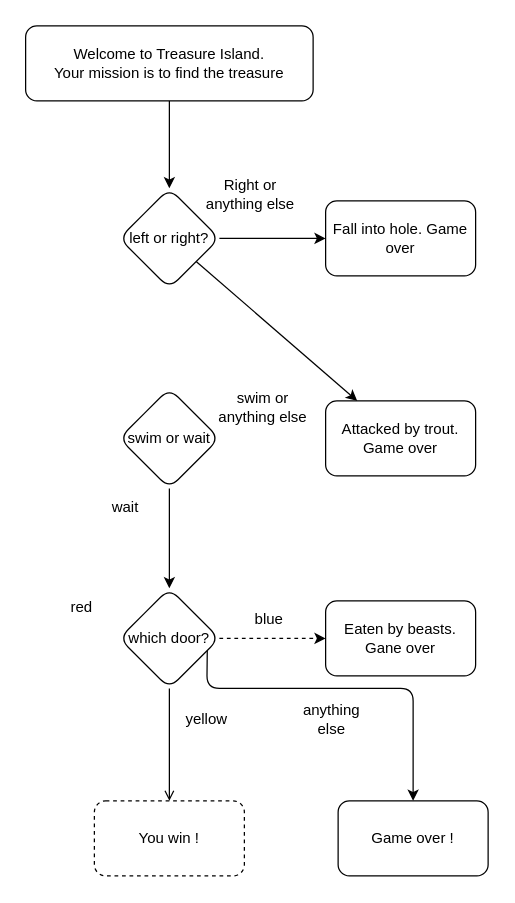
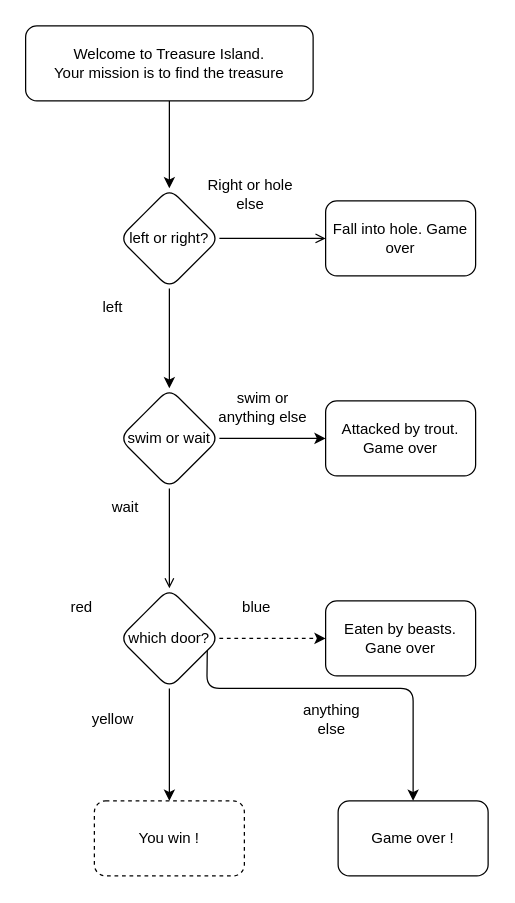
- <mxCell id="8" value="Right or anything else" style="text;html=1;strokeColor=none;fillColor=none;align=center;verticalAlign=middle;whiteSpace=wrap;rounded=0;" vertex="1" parent="1"><mxGeometry x="160" y="140" width="80" height="30" as="geometry" /></mxCell>
+ <mxCell id="8" value="Right or hole else" style="text;html=1;strokeColor=none;fillColor=none;align=center;verticalAlign=middle;whiteSpace=wrap;rounded=0;" vertex="1" parent="1"><mxGeometry x="160" y="140" width="80" height="30" as="geometry" /></mxCell>
- <mxCell id="4" value="" style="edgeStyle=none;html=1;" edge="1" parent="1" source="6" target="7"><mxGeometry relative="1" as="geometry" /></mxCell>
+ <mxCell id="4" value="" style="edgeStyle=none;html=1;endArrow=open;" edge="1" parent="1" source="6" target="7"><mxGeometry relative="1" as="geometry" /></mxCell>
+ <mxCell id="14" value="left" style="text;html=1;strokeColor=none;fillColor=none;align=center;verticalAlign=middle;whiteSpace=wrap;rounded=0;" vertex="1" parent="1"><mxGeometry x="60" y="230" width="60" height="30" as="geometry" /></mxCell>
- <mxCell id="5" value="" style="edgeStyle=none;html=1;" edge="1" parent="1" source="6" target="12"><mxGeometry relative="1" as="geometry" /></mxCell>
+ <mxCell id="5" value="" style="edgeStyle=none;html=1;" edge="1" parent="1" source="6" target="11"><mxGeometry relative="1" as="geometry" /></mxCell>
+ <mxCell id="9" value="" style="edgeStyle=none;html=1;" edge="1" parent="1" source="11" target="12"><mxGeometry relative="1" as="geometry" /></mxCell>
- <mxCell id="10" value="" style="edgeStyle=none;html=1;" edge="1" parent="1" source="11" target="18"><mxGeometry relative="1" as="geometry" /></mxCell>
+ <mxCell id="10" value="" style="edgeStyle=none;html=1;endArrow=open;" edge="1" parent="1" source="11" target="18"><mxGeometry relative="1" as="geometry" /></mxCell>
- <mxCell id="21" value="blue" style="text;html=1;strokeColor=none;fillColor=none;align=center;verticalAlign=middle;whiteSpace=wrap;rounded=0;" vertex="1" parent="1"><mxGeometry x="185" y="480" width="60" height="30" as="geometry" /></mxCell>
+ <mxCell id="21" value="blue" style="text;html=1;strokeColor=none;fillColor=none;align=center;verticalAlign=middle;whiteSpace=wrap;rounded=0;" vertex="1" parent="1"><mxGeometry x="175" y="470" width="60" height="30" as="geometry" /></mxCell>
- <mxCell id="24" value="yellow" style="text;html=1;strokeColor=none;fillColor=none;align=center;verticalAlign=middle;whiteSpace=wrap;rounded=0;" vertex="1" parent="1"><mxGeometry x="135" y="560" width="60" height="30" as="geometry" /></mxCell>
+ <mxCell id="24" value="yellow" style="text;html=1;strokeColor=none;fillColor=none;align=center;verticalAlign=middle;whiteSpace=wrap;rounded=0;" vertex="1" parent="1"><mxGeometry x="60" y="560" width="60" height="30" as="geometry" /></mxCell>
- <mxCell id="16" value="" style="edgeStyle=none;html=1;endArrow=open;" edge="1" parent="1" source="18" target="23"><mxGeometry relative="1" as="geometry" /></mxCell>
+ <mxCell id="16" value="" style="edgeStyle=none;html=1;" edge="1" parent="1" source="18" target="23"><mxGeometry relative="1" as="geometry" /></mxCell>
